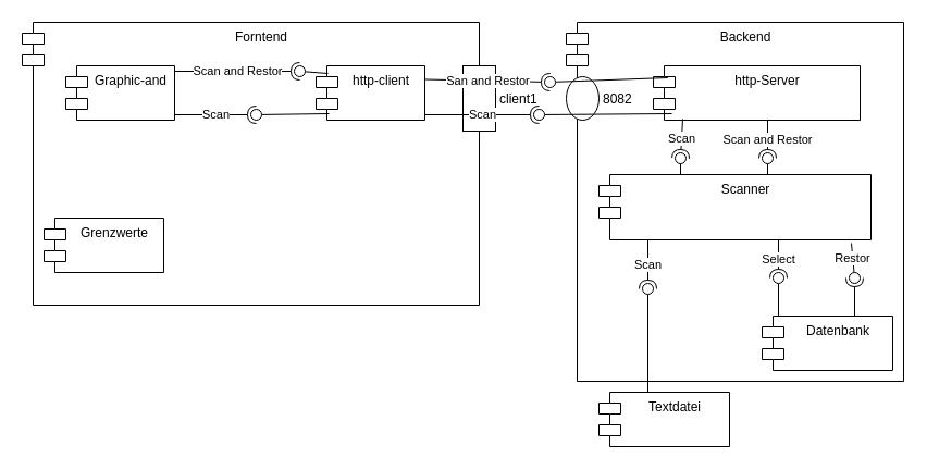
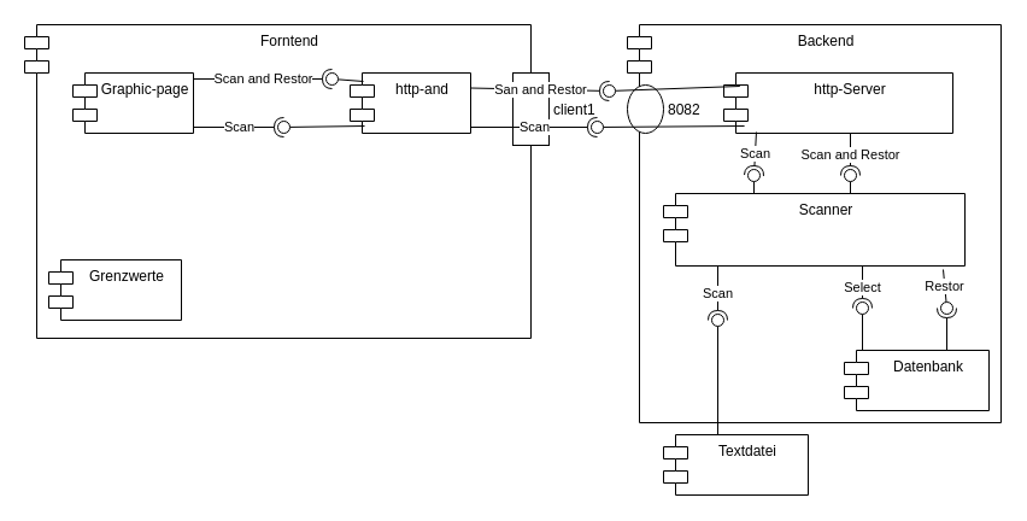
- <mxCell id="5" value="Graphic-and" style="shape=module;align=left;spacingLeft=20;align=center;verticalAlign=top;" parent="1" vertex="1"><mxGeometry x="60" y="60" width="100" height="50" as="geometry" /></mxCell>
+ <mxCell id="5" value="Graphic-page" style="shape=module;align=left;spacingLeft=20;align=center;verticalAlign=top;" parent="1" vertex="1"><mxGeometry x="60" y="60" width="100" height="50" as="geometry" /></mxCell>
- <mxCell id="7" value="http-client" style="shape=module;align=left;spacingLeft=20;align=center;verticalAlign=top;" parent="1" vertex="1"><mxGeometry x="290" y="60" width="100" height="50" as="geometry" /></mxCell>
+ <mxCell id="7" value="http-and" style="shape=module;align=left;spacingLeft=20;align=center;verticalAlign=top;" parent="1" vertex="1"><mxGeometry x="290" y="60" width="100" height="50" as="geometry" /></mxCell>
- <mxCell id="4" value="Grenzwerte" style="shape=module;align=left;spacingLeft=20;align=center;verticalAlign=top;" parent="1" vertex="1"><mxGeometry x="40" y="200" width="110" height="50" as="geometry" /></mxCell>
+ <mxCell id="4" value="Grenzwerte" style="shape=module;align=left;spacingLeft=20;align=center;verticalAlign=top;" parent="1" vertex="1"><mxGeometry x="40" y="215" width="110" height="50" as="geometry" /></mxCell>
